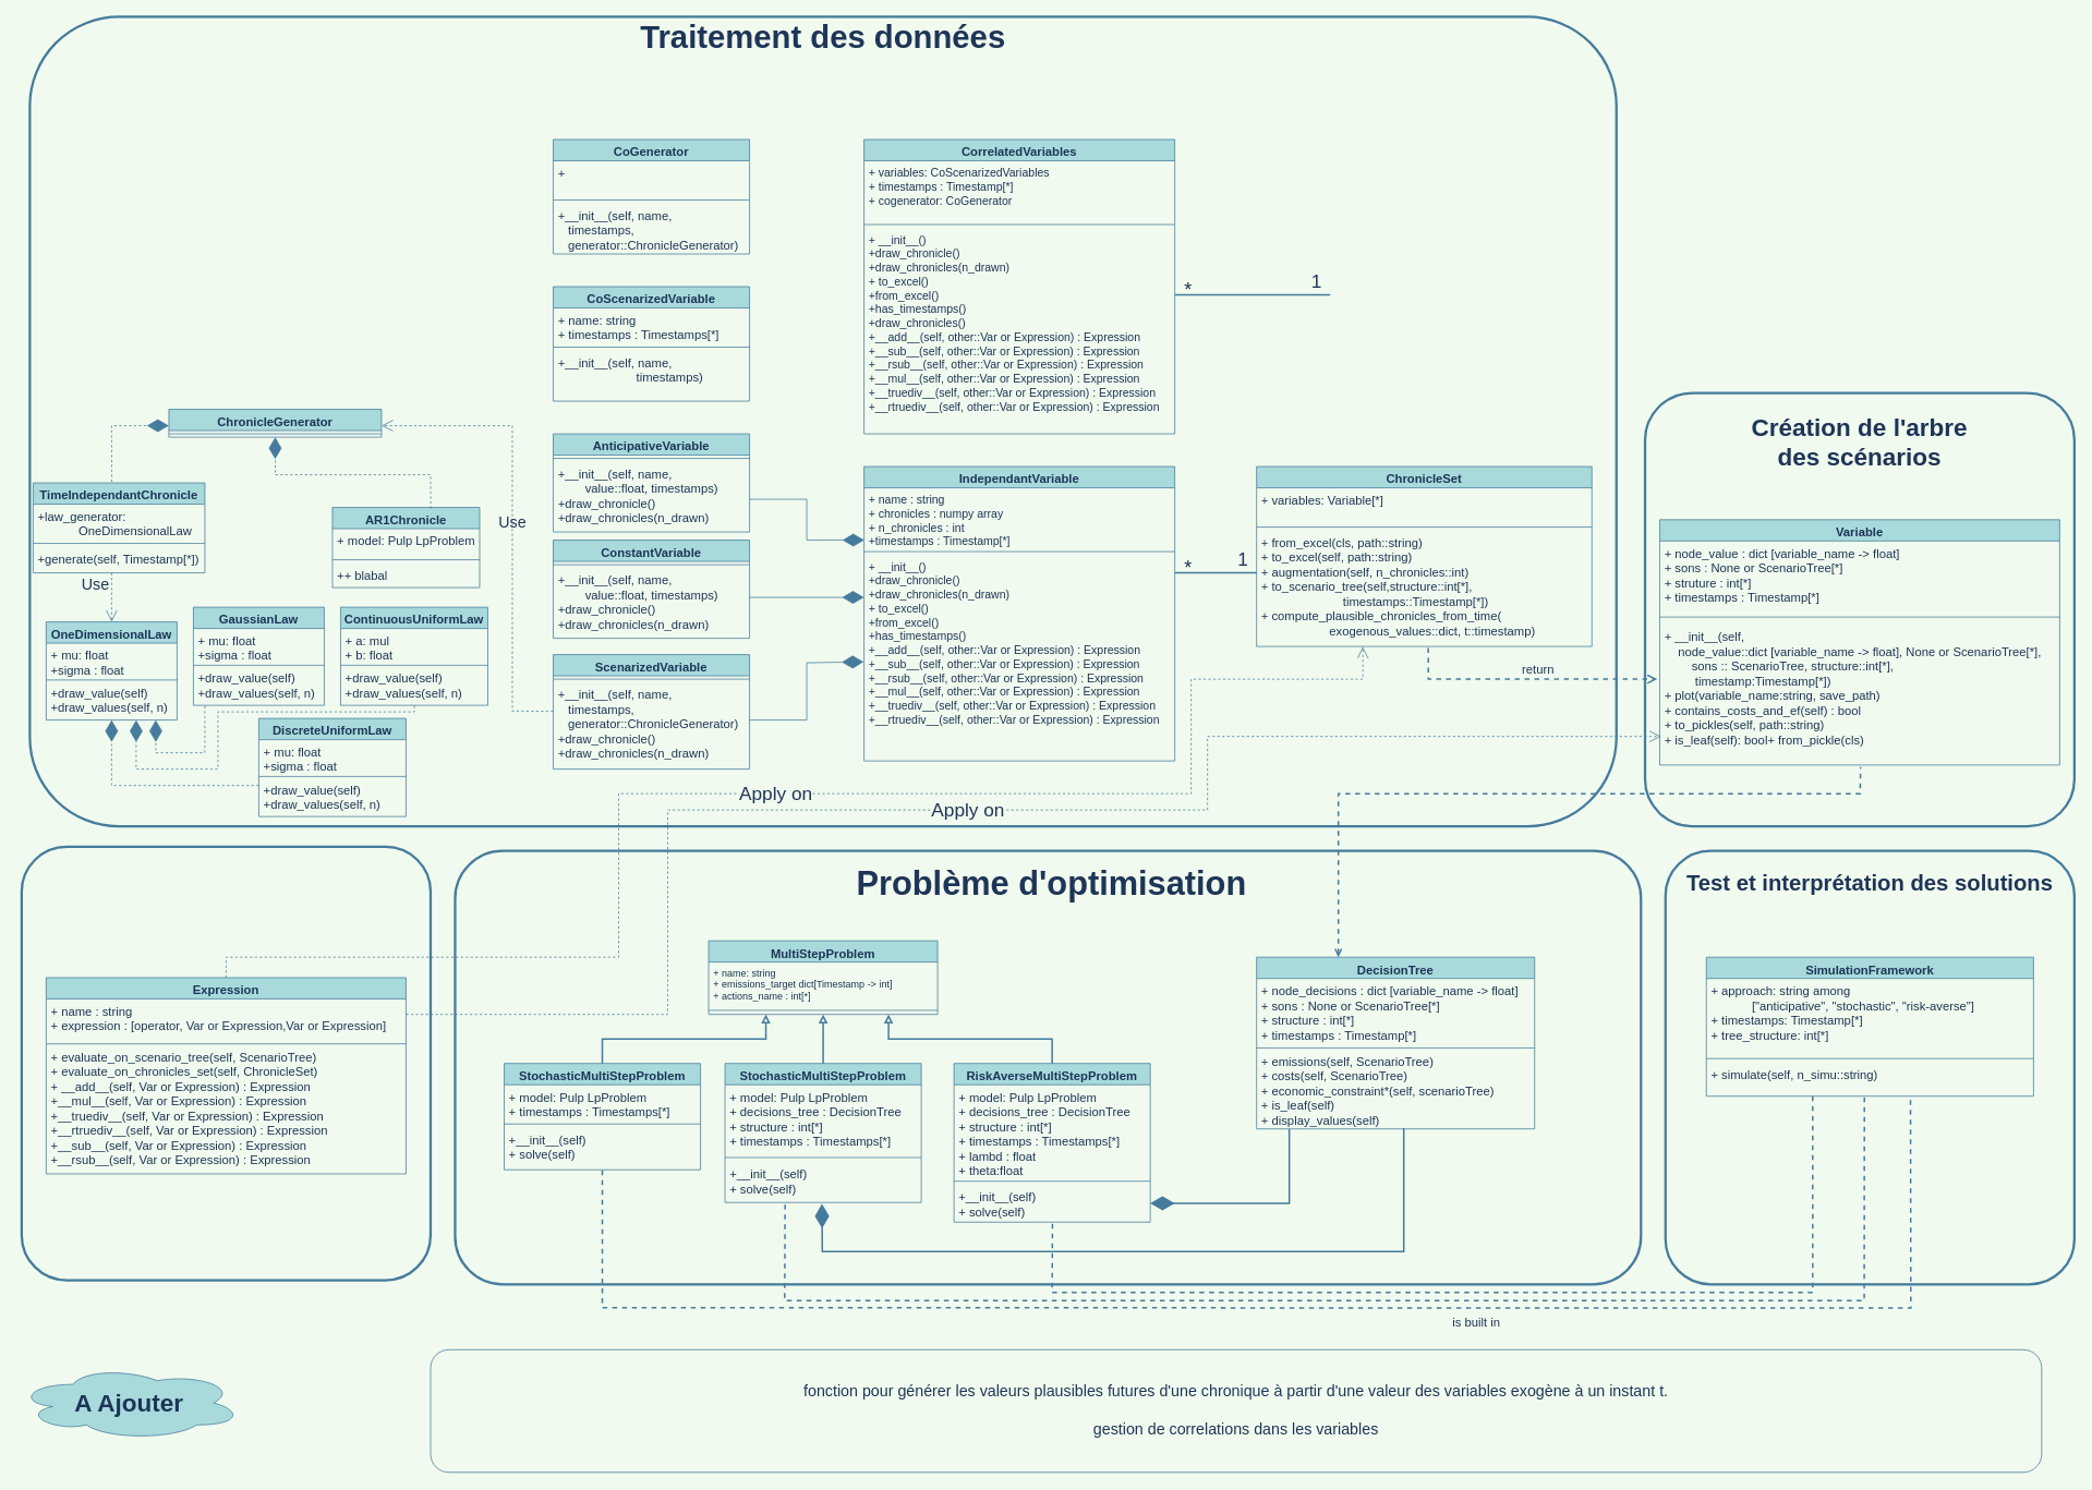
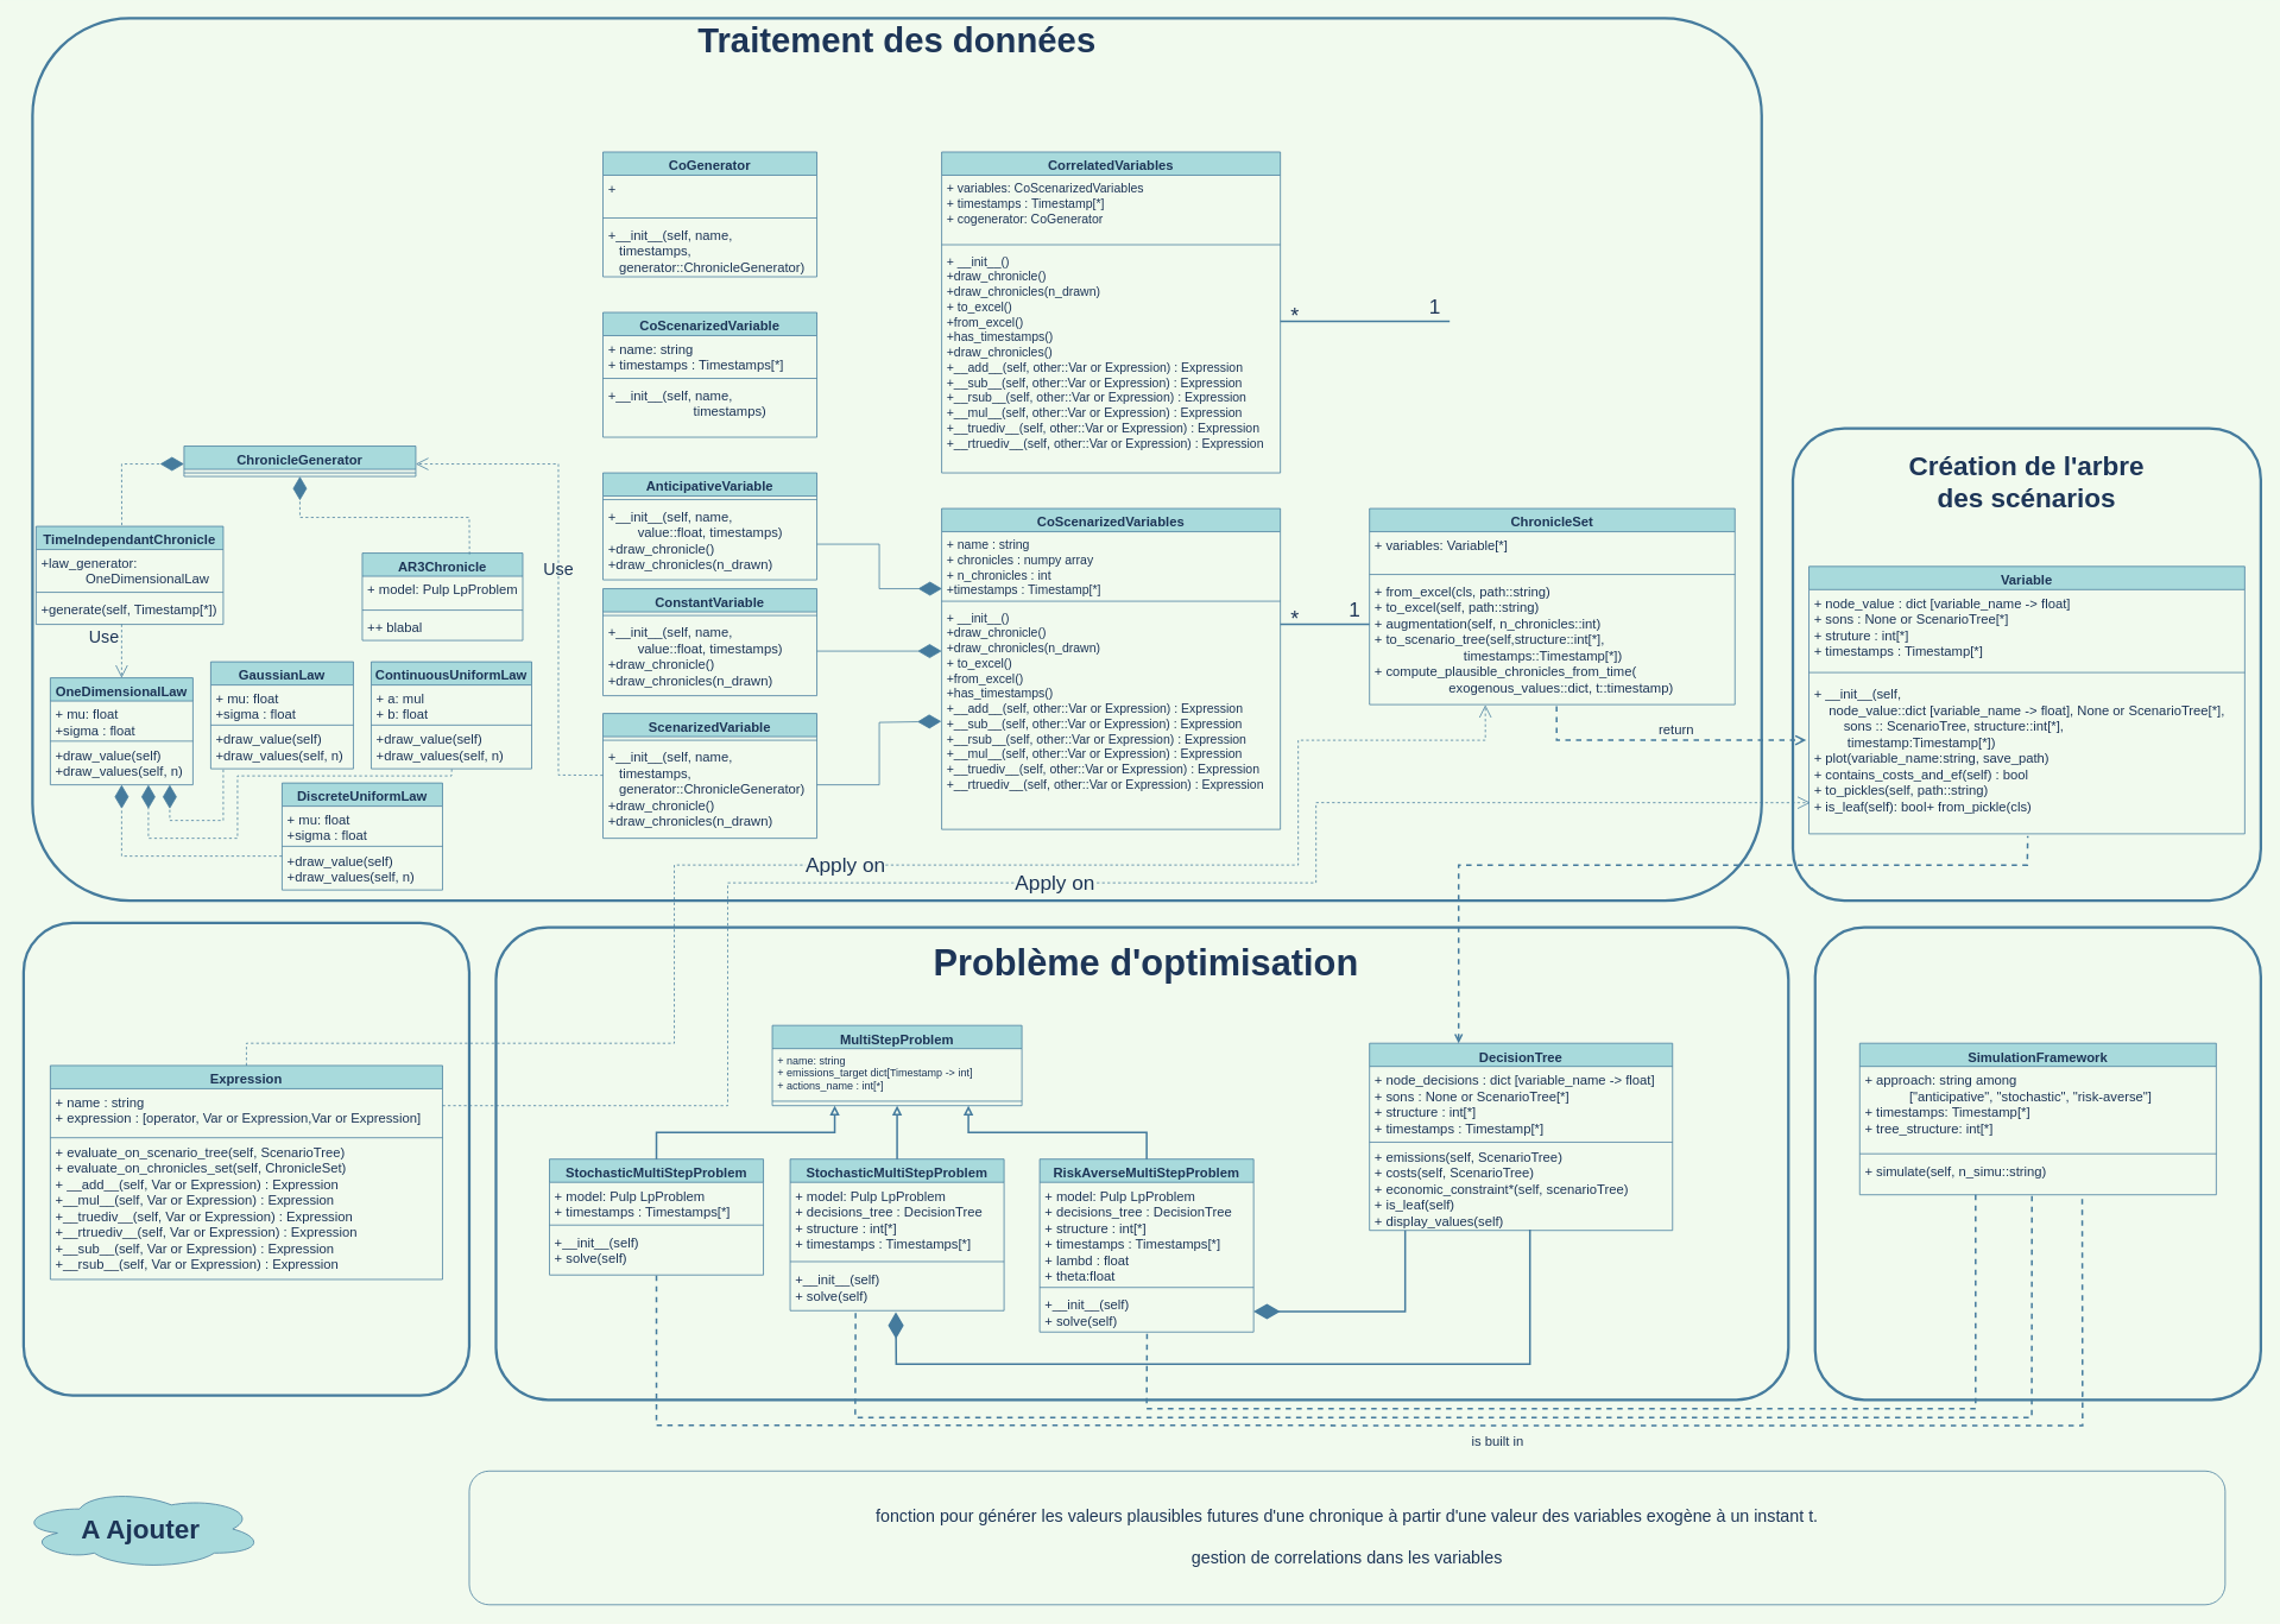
- <mxCell id="5" value="IndependantVariable" style="swimlane;fontStyle=1;align=center;verticalAlign=top;childLayout=stackLayout;horizontal=1;startSize=26;horizontalStack=0;resizeParent=1;resizeParentMax=0;resizeLast=0;collapsible=1;marginBottom=0;fillColor=#A8DADC;strokeColor=#457B9D;fontColor=#1D3557;fontSize=15;" parent="1" vertex="1"><mxGeometry x="1056" y="570" width="380" height="360" as="geometry" /></mxCell>
+ <mxCell id="5" value="CoScenarizedVariables" style="swimlane;fontStyle=1;align=center;verticalAlign=top;childLayout=stackLayout;horizontal=1;startSize=26;horizontalStack=0;resizeParent=1;resizeParentMax=0;resizeLast=0;collapsible=1;marginBottom=0;fillColor=#A8DADC;strokeColor=#457B9D;fontColor=#1D3557;fontSize=15;" parent="1" vertex="1"><mxGeometry x="1056" y="570" width="380" height="360" as="geometry" /></mxCell>
- <mxCell id="82" value="AR1Chronicle" style="swimlane;fontStyle=1;align=center;verticalAlign=top;childLayout=stackLayout;horizontal=1;startSize=26;horizontalStack=0;resizeParent=1;resizeParentMax=0;resizeLast=0;collapsible=1;marginBottom=0;fillColor=#A8DADC;strokeColor=#457B9D;fontColor=#1D3557;fontSize=15;" vertex="1" parent="1"><mxGeometry x="406" y="620" width="180" height="98" as="geometry" /></mxCell>
+ <mxCell id="82" value="AR3Chronicle" style="swimlane;fontStyle=1;align=center;verticalAlign=top;childLayout=stackLayout;horizontal=1;startSize=26;horizontalStack=0;resizeParent=1;resizeParentMax=0;resizeLast=0;collapsible=1;marginBottom=0;fillColor=#A8DADC;strokeColor=#457B9D;fontColor=#1D3557;fontSize=15;" vertex="1" parent="1"><mxGeometry x="406" y="620" width="180" height="98" as="geometry" /></mxCell>
- <mxCell id="50" value="&lt;font style=&quot;font-size: 27px;&quot;&gt;&lt;b&gt;Test et interprétation des solutions&lt;/b&gt;&lt;/font&gt;" style="text;html=1;strokeColor=none;fillColor=none;align=center;verticalAlign=middle;whiteSpace=wrap;rounded=0;strokeWidth=3;fontColor=#1D3557;" parent="1" vertex="1"><mxGeometry x="2036" y="1040" width="500" height="80" as="geometry" /></mxCell>
- <mxCell id="65" value="is built in" style="text;strokeColor=none;fillColor=none;align=left;verticalAlign=middle;spacingLeft=4;spacingRight=4;overflow=hidden;points=[[0,0.5],[1,0.5]];portConstraint=eastwest;rotatable=0;labelBackgroundColor=none;fontSize=15;fontColor=#1D3557;" parent="1" vertex="1"><mxGeometry x="1770" y="1600" width="80" height="30" as="geometry" /></mxCell>
+ <mxCell id="65" value="is built in" style="text;strokeColor=none;fillColor=none;align=left;verticalAlign=middle;spacingLeft=4;spacingRight=4;overflow=hidden;points=[[0,0.5],[1,0.5]];portConstraint=eastwest;rotatable=0;labelBackgroundColor=none;fontSize=15;fontColor=#1D3557;" parent="1" vertex="1"><mxGeometry x="1645" y="1600" width="80" height="30" as="geometry" /></mxCell>
